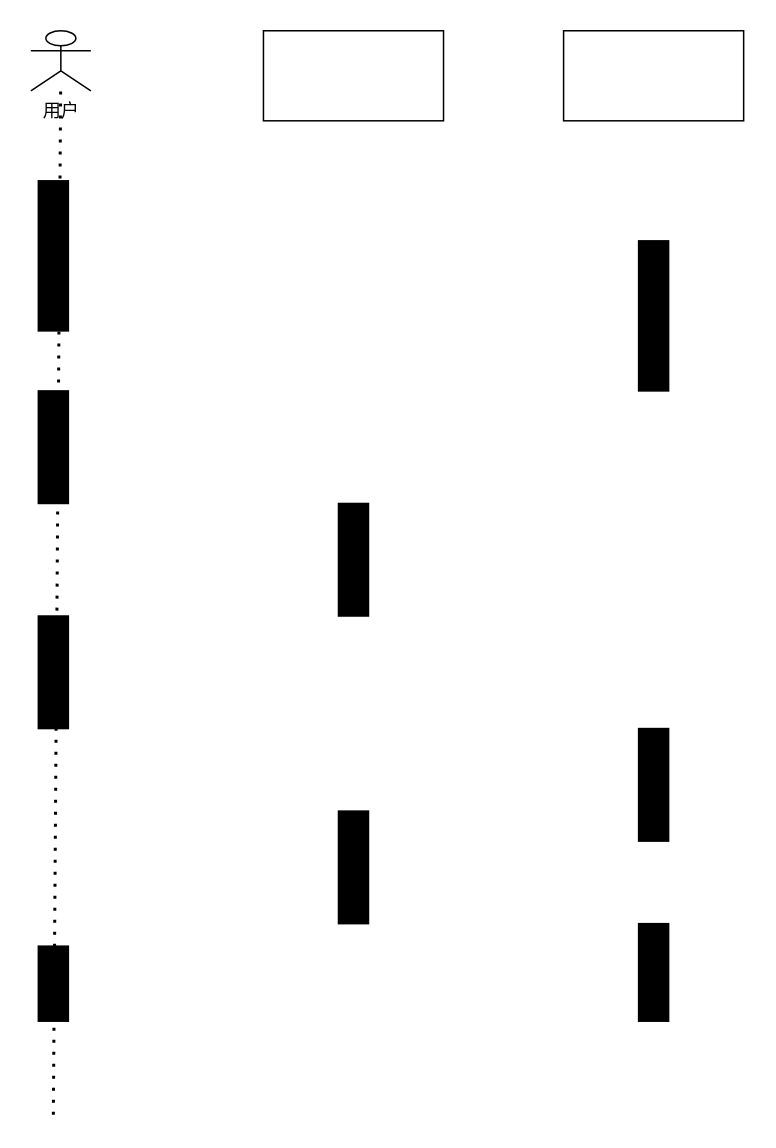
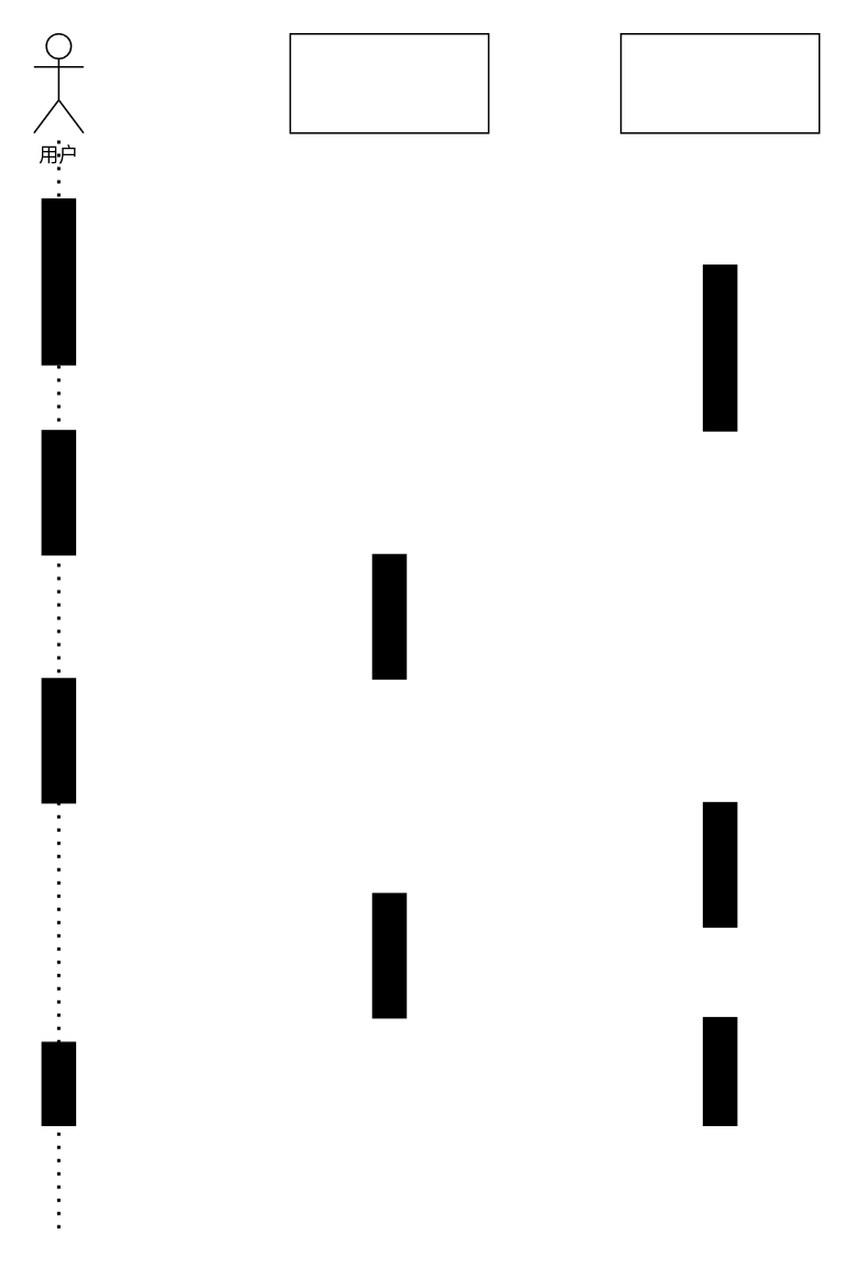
- <mxCell id="4" value="用户&lt;div&gt;&lt;br&gt;&lt;/div&gt;" style="shape=umlActor;verticalLabelPosition=bottom;verticalAlign=top;html=1;outlineConnect=0;" vertex="1" parent="1"><mxGeometry x="20" y="20" width="40" height="40" as="geometry" /></mxCell>
+ <mxCell id="4" value="用户&lt;div&gt;&lt;br&gt;&lt;/div&gt;" style="shape=umlActor;verticalLabelPosition=bottom;verticalAlign=top;html=1;outlineConnect=0;" vertex="1" parent="1"><mxGeometry x="20" y="20" width="30" height="60" as="geometry" /></mxCell>
